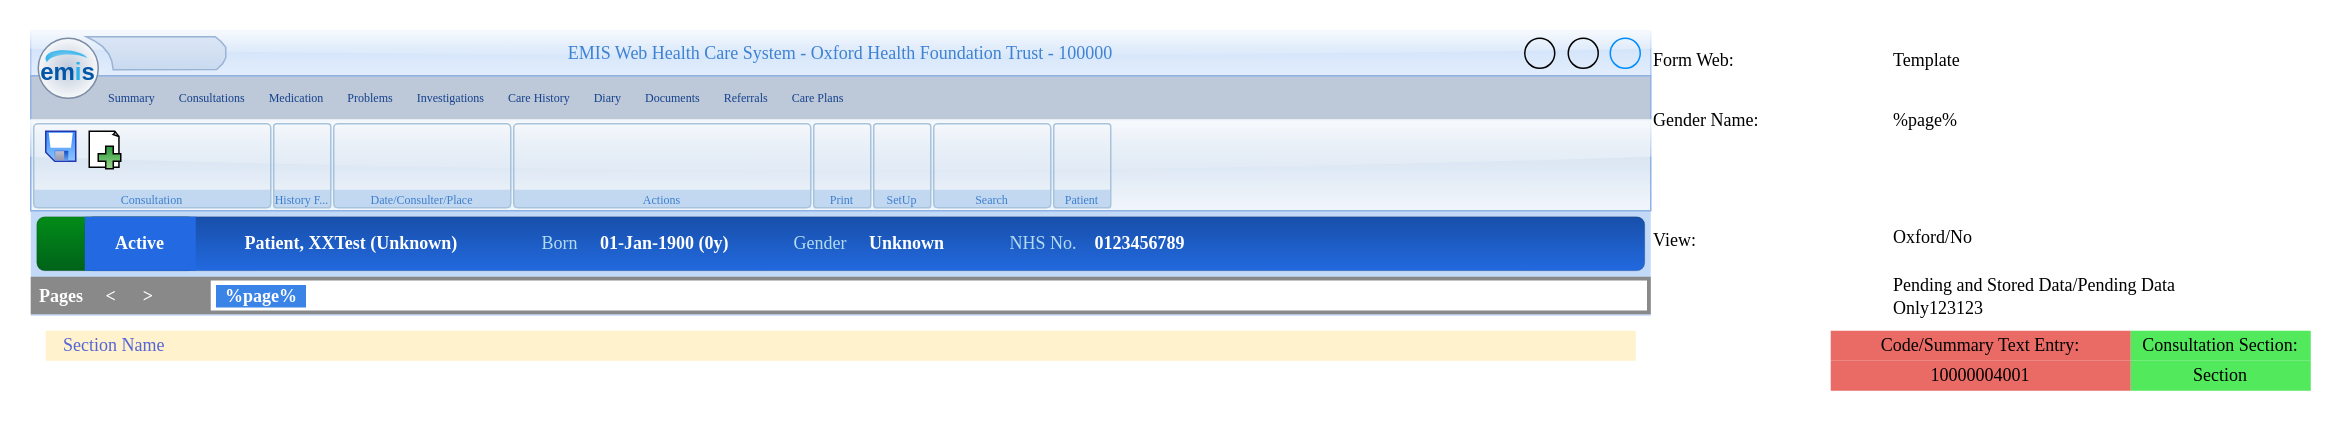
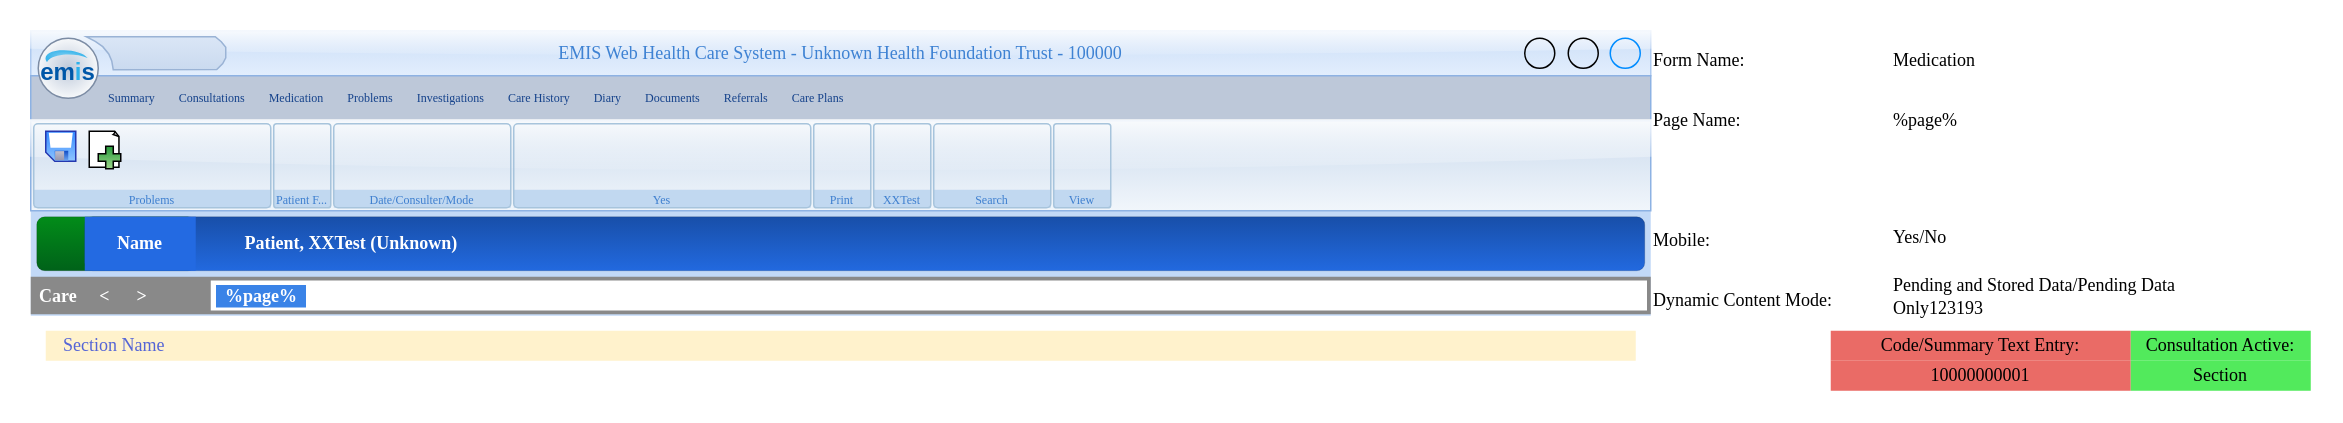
- <mxCell id="4" value="EMIS Web Health Care System - Oxford Health Foundation Trust - 100000" style="fontFamily=Tahoma;rounded=0;whiteSpace=wrap;html=1;gradientColor=#E2EEFD;fillColor=#CBDEF7;strokeColor=#aecaf0;fontColor=#3e82d3;glass=1;movable=0;resizable=0;rotatable=0;deletable=0;editable=0;locked=1;connectable=0;" parent="2" vertex="1"><mxGeometry width="1080" height="30" as="geometry" /></mxCell>
+ <mxCell id="4" value="EMIS Web Health Care System - Unknown Health Foundation Trust - 100000" style="fontFamily=Tahoma;rounded=0;whiteSpace=wrap;html=1;gradientColor=#E2EEFD;fillColor=#CBDEF7;strokeColor=#aecaf0;fontColor=#3e82d3;glass=1;movable=0;resizable=0;rotatable=0;deletable=0;editable=0;locked=1;connectable=0;" parent="2" vertex="1"><mxGeometry width="1080" height="30" as="geometry" /></mxCell>
- <mxCell id="33" value="Form Web:" style="fontFamily=Tahoma;text;html=1;strokeColor=none;fillColor=none;align=left;verticalAlign=middle;whiteSpace=wrap;rounded=0;" parent="2" vertex="1"><mxGeometry x="1080" width="160" height="40" as="geometry" /></mxCell>
+ <mxCell id="33" value="Form Name:" style="fontFamily=Tahoma;text;html=1;strokeColor=none;fillColor=none;align=left;verticalAlign=middle;whiteSpace=wrap;rounded=0;" parent="2" vertex="1"><mxGeometry x="1080" width="160" height="40" as="geometry" /></mxCell>
- <mxCell id="34" value="Template" style="fontFamily=Tahoma;text;html=1;strokeColor=none;fillColor=none;align=left;verticalAlign=middle;whiteSpace=wrap;rounded=0;glass=0;" parent="2" vertex="1"><mxGeometry x="1240" width="200" height="40" as="geometry" /></mxCell>
+ <mxCell id="34" value="Medication" style="fontFamily=Tahoma;text;html=1;strokeColor=none;fillColor=none;align=left;verticalAlign=middle;whiteSpace=wrap;rounded=0;glass=0;" parent="2" vertex="1"><mxGeometry x="1240" width="200" height="40" as="geometry" /></mxCell>
- <mxCell id="35" value="Gender Name:" style="fontFamily=Tahoma;text;html=1;strokeColor=none;fillColor=none;align=left;verticalAlign=middle;whiteSpace=wrap;rounded=0;" parent="2" vertex="1"><mxGeometry x="1080" y="40" width="160" height="40" as="geometry" /></mxCell>
+ <mxCell id="35" value="Page Name:" style="fontFamily=Tahoma;text;html=1;strokeColor=none;fillColor=none;align=left;verticalAlign=middle;whiteSpace=wrap;rounded=0;" parent="2" vertex="1"><mxGeometry x="1080" y="40" width="160" height="40" as="geometry" /></mxCell>
- <mxCell id="16" value="History F..." style="fontFamily=Tahoma;rounded=1;whiteSpace=wrap;html=1;arcSize=5;verticalAlign=bottom;fontSize=8;fillColor=none;strokeColor=#a7c4dc;spacing=0;spacingBottom=-1;fontColor=#3e7fcf;movable=0;resizable=0;rotatable=0;deletable=0;editable=0;locked=1;connectable=0;" parent="2" vertex="1"><mxGeometry x="162" y="62" width="38" height="56" as="geometry" /></mxCell>
+ <mxCell id="16" value="Patient F..." style="fontFamily=Tahoma;rounded=1;whiteSpace=wrap;html=1;arcSize=5;verticalAlign=bottom;fontSize=8;fillColor=none;strokeColor=#a7c4dc;spacing=0;spacingBottom=-1;fontColor=#3e7fcf;movable=0;resizable=0;rotatable=0;deletable=0;editable=0;locked=1;connectable=0;" parent="2" vertex="1"><mxGeometry x="162" y="62" width="38" height="56" as="geometry" /></mxCell>
- <mxCell id="14" value="Consultation" style="fontFamily=Tahoma;rounded=1;whiteSpace=wrap;html=1;arcSize=5;fontSize=8;verticalAlign=bottom;fillColor=none;strokeColor=#a7c4dc;spacing=0;spacingBottom=-1;fontColor=#3e7fcf;movable=0;resizable=0;rotatable=0;deletable=0;editable=0;locked=1;connectable=0;" parent="2" vertex="1"><mxGeometry x="2" y="62" width="158" height="56" as="geometry" /></mxCell>
+ <mxCell id="14" value="Problems" style="fontFamily=Tahoma;rounded=1;whiteSpace=wrap;html=1;arcSize=5;fontSize=8;verticalAlign=bottom;fillColor=none;strokeColor=#a7c4dc;spacing=0;spacingBottom=-1;fontColor=#3e7fcf;movable=0;resizable=0;rotatable=0;deletable=0;editable=0;locked=1;connectable=0;" parent="2" vertex="1"><mxGeometry x="2" y="62" width="158" height="56" as="geometry" /></mxCell>
- <mxCell id="18" value="Date/Consulter/Place" style="fontFamily=Tahoma;rounded=1;whiteSpace=wrap;html=1;arcSize=5;verticalAlign=bottom;fontSize=8;fillColor=none;strokeColor=#a7c4dc;spacing=0;spacingBottom=-1;fontColor=#3e7fcf;movable=0;resizable=0;rotatable=0;deletable=0;editable=0;locked=1;connectable=0;" parent="2" vertex="1"><mxGeometry x="202" y="62" width="118" height="56" as="geometry" /></mxCell>
+ <mxCell id="18" value="Date/Consulter/Mode" style="fontFamily=Tahoma;rounded=1;whiteSpace=wrap;html=1;arcSize=5;verticalAlign=bottom;fontSize=8;fillColor=none;strokeColor=#a7c4dc;spacing=0;spacingBottom=-1;fontColor=#3e7fcf;movable=0;resizable=0;rotatable=0;deletable=0;editable=0;locked=1;connectable=0;" parent="2" vertex="1"><mxGeometry x="202" y="62" width="118" height="56" as="geometry" /></mxCell>
- <mxCell id="20" value="Actions" style="fontFamily=Tahoma;rounded=1;whiteSpace=wrap;html=1;arcSize=5;verticalAlign=bottom;fontSize=8;fillColor=none;strokeColor=#a7c4dc;spacing=0;spacingBottom=-1;fontColor=#3e7fcf;movable=0;resizable=0;rotatable=0;deletable=0;editable=0;locked=1;connectable=0;" parent="2" vertex="1"><mxGeometry x="322" y="62" width="198" height="56" as="geometry" /></mxCell>
+ <mxCell id="20" value="Yes" style="fontFamily=Tahoma;rounded=1;whiteSpace=wrap;html=1;arcSize=5;verticalAlign=bottom;fontSize=8;fillColor=none;strokeColor=#a7c4dc;spacing=0;spacingBottom=-1;fontColor=#3e7fcf;movable=0;resizable=0;rotatable=0;deletable=0;editable=0;locked=1;connectable=0;" parent="2" vertex="1"><mxGeometry x="322" y="62" width="198" height="56" as="geometry" /></mxCell>
- <mxCell id="25" value="SetUp" style="fontFamily=Tahoma;rounded=1;whiteSpace=wrap;html=1;arcSize=5;verticalAlign=bottom;fontSize=8;fillColor=none;strokeColor=#a7c4dc;spacing=0;spacingBottom=-1;fontColor=#3e7fcf;movable=0;resizable=0;rotatable=0;deletable=0;editable=0;locked=1;connectable=0;" parent="2" vertex="1"><mxGeometry x="562" y="62" width="38" height="56" as="geometry" /></mxCell>
+ <mxCell id="25" value="XXTest" style="fontFamily=Tahoma;rounded=1;whiteSpace=wrap;html=1;arcSize=5;verticalAlign=bottom;fontSize=8;fillColor=none;strokeColor=#a7c4dc;spacing=0;spacingBottom=-1;fontColor=#3e7fcf;movable=0;resizable=0;rotatable=0;deletable=0;editable=0;locked=1;connectable=0;" parent="2" vertex="1"><mxGeometry x="562" y="62" width="38" height="56" as="geometry" /></mxCell>
- <mxCell id="27" value="Patient" style="fontFamily=Tahoma;rounded=1;whiteSpace=wrap;html=1;arcSize=5;verticalAlign=bottom;fontSize=8;fillColor=none;strokeColor=#a7c4dc;spacing=0;spacingBottom=-1;fontColor=#3e7fcf;movable=0;resizable=0;rotatable=0;deletable=0;editable=0;locked=1;connectable=0;" parent="2" vertex="1"><mxGeometry x="682" y="62" width="38" height="56" as="geometry" /></mxCell>
+ <mxCell id="27" value="View" style="fontFamily=Tahoma;rounded=1;whiteSpace=wrap;html=1;arcSize=5;verticalAlign=bottom;fontSize=8;fillColor=none;strokeColor=#a7c4dc;spacing=0;spacingBottom=-1;fontColor=#3e7fcf;movable=0;resizable=0;rotatable=0;deletable=0;editable=0;locked=1;connectable=0;" parent="2" vertex="1"><mxGeometry x="682" y="62" width="38" height="56" as="geometry" /></mxCell>
- <mxCell id="50" value="Oxford/No" style="fontFamily=Tahoma;text;html=1;strokeColor=none;fillColor=none;align=left;verticalAlign=middle;whiteSpace=wrap;rounded=0;glass=0;" parent="2" vertex="1"><mxGeometry x="1240" y="118" width="200" height="40" as="geometry" /></mxCell>
+ <mxCell id="50" value="Yes/No" style="fontFamily=Tahoma;text;html=1;strokeColor=none;fillColor=none;align=left;verticalAlign=middle;whiteSpace=wrap;rounded=0;glass=0;" parent="2" vertex="1"><mxGeometry x="1240" y="118" width="200" height="40" as="geometry" /></mxCell>
- <mxCell id="49" value="View:" style="fontFamily=Tahoma;text;html=1;strokeColor=none;fillColor=none;align=left;verticalAlign=middle;whiteSpace=wrap;rounded=0;" parent="2" vertex="1"><mxGeometry x="1080" y="120" width="160" height="40" as="geometry" /></mxCell>
+ <mxCell id="49" value="Mobile:" style="fontFamily=Tahoma;text;html=1;strokeColor=none;fillColor=none;align=left;verticalAlign=middle;whiteSpace=wrap;rounded=0;" parent="2" vertex="1"><mxGeometry x="1080" y="120" width="160" height="40" as="geometry" /></mxCell>
- <mxCell id="30" value="&lt;font color=&quot;#ffffff&quot;&gt;Active&lt;/font&gt;" style="fontFamily=Tahoma;rounded=0;whiteSpace=wrap;html=1;strokeColor=none;fillColor=#236ae2;fontStyle=1;movable=0;resizable=0;rotatable=0;deletable=0;editable=0;locked=1;connectable=0;" parent="2" vertex="1"><mxGeometry x="36" y="124" width="74" height="36" as="geometry" /></mxCell>
+ <mxCell id="30" value="&lt;font color=&quot;#ffffff&quot;&gt;Name&lt;/font&gt;" style="fontFamily=Tahoma;rounded=0;whiteSpace=wrap;html=1;strokeColor=none;fillColor=#236ae2;fontStyle=1;movable=0;resizable=0;rotatable=0;deletable=0;editable=0;locked=1;connectable=0;" parent="2" vertex="1"><mxGeometry x="36" y="124" width="74" height="36" as="geometry" /></mxCell>
- <mxCell id="38" value="&lt;span style=&quot;font-weight: normal;&quot;&gt;&lt;font color=&quot;#b3dbf0&quot;&gt;Born&amp;nbsp; &amp;nbsp; &amp;nbsp;&lt;/font&gt;&lt;/span&gt;&lt;font color=&quot;#ffffff&quot;&gt;01-Jan-1900 (0y)&lt;/font&gt;&lt;span style=&quot;color: rgb(255, 255, 255); white-space: pre;&quot;&gt;&#09;&lt;span style=&quot;white-space: pre;&quot;&gt;&#09;&lt;/span&gt;&lt;/span&gt;&lt;span style=&quot;font-weight: normal;&quot;&gt;&lt;font color=&quot;#b3dbf0&quot;&gt;Gender&amp;nbsp; &amp;nbsp; &amp;nbsp;&lt;/font&gt;&lt;/span&gt;&lt;font color=&quot;#ffffff&quot;&gt;Unknown&lt;/font&gt;&lt;span style=&quot;color: rgb(255, 255, 255); white-space: pre;&quot;&gt;&#09;&lt;span style=&quot;white-space: pre;&quot;&gt;&#09;&lt;/span&gt;&lt;/span&gt;&lt;span style=&quot;font-weight: normal;&quot;&gt;&lt;font color=&quot;#b3dbf0&quot;&gt;NHS No.&amp;nbsp; &amp;nbsp;&amp;nbsp;&lt;/font&gt;&lt;/span&gt;&lt;font color=&quot;#ffffff&quot;&gt;0123456789&lt;/font&gt;" style="fontFamily=Tahoma;text;html=1;strokeColor=none;fillColor=none;align=left;verticalAlign=middle;whiteSpace=wrap;rounded=0;fontStyle=1;movable=0;resizable=0;rotatable=0;deletable=0;editable=0;locked=1;connectable=0;" parent="2" vertex="1"><mxGeometry x="339.25" y="133.5" width="511.75" height="17" as="geometry" /></mxCell>
- <mxCell id="41" value="&lt;font color=&quot;#ffffff&quot;&gt;Pages&amp;nbsp; &amp;nbsp; &amp;nbsp;&lt;font face=&quot;Verdana&quot;&gt;&amp;lt;&amp;nbsp; &amp;nbsp; &amp;nbsp; &amp;gt;&lt;/font&gt;&lt;/font&gt;" style="fontFamily=Tahoma;text;html=1;strokeColor=none;fillColor=none;align=left;verticalAlign=middle;whiteSpace=wrap;rounded=0;fontStyle=1;movable=0;resizable=0;rotatable=0;deletable=0;editable=0;locked=1;connectable=0;" parent="2" vertex="1"><mxGeometry x="4" y="168" width="170" height="17" as="geometry" /></mxCell>
+ <mxCell id="41" value="&lt;font color=&quot;#ffffff&quot;&gt;Care&amp;nbsp; &amp;nbsp; &amp;nbsp;&lt;font face=&quot;Verdana&quot;&gt;&amp;lt;&amp;nbsp; &amp;nbsp; &amp;nbsp; &amp;gt;&lt;/font&gt;&lt;/font&gt;" style="fontFamily=Tahoma;text;html=1;strokeColor=none;fillColor=none;align=left;verticalAlign=middle;whiteSpace=wrap;rounded=0;fontStyle=1;movable=0;resizable=0;rotatable=0;deletable=0;editable=0;locked=1;connectable=0;" parent="2" vertex="1"><mxGeometry x="4" y="168" width="170" height="17" as="geometry" /></mxCell>
- <mxCell id="52" value="Pending and Stored Data/Pending Data Only123123" style="fontFamily=Tahoma;text;html=1;strokeColor=none;fillColor=none;align=left;verticalAlign=middle;whiteSpace=wrap;rounded=0;glass=0;" vertex="1" parent="2"><mxGeometry x="1240" y="156.5" width="200" height="40" as="geometry" /></mxCell>
+ <mxCell id="52" value="Pending and Stored Data/Pending Data Only123193" style="fontFamily=Tahoma;text;html=1;strokeColor=none;fillColor=none;align=left;verticalAlign=middle;whiteSpace=wrap;rounded=0;glass=0;" vertex="1" parent="2"><mxGeometry x="1240" y="156.5" width="200" height="40" as="geometry" /></mxCell>
+ <mxCell id="51" value="Dynamic Content Mode:" style="fontFamily=Tahoma;text;html=1;strokeColor=none;fillColor=none;align=left;verticalAlign=middle;whiteSpace=wrap;rounded=0;" vertex="1" parent="2"><mxGeometry x="1080" y="160" width="160" height="40" as="geometry" /></mxCell>
- <mxCell id="57" value="Consultation Section:" style="fontFamily=Tahoma;text;html=1;strokeColor=none;fillColor=#52EA5C;align=center;verticalAlign=middle;whiteSpace=wrap;rounded=0;movable=0;resizable=0;rotatable=0;deletable=0;editable=0;locked=1;connectable=0;" parent="53" vertex="1"><mxGeometry x="1400" width="120" height="20" as="geometry" /></mxCell>
+ <mxCell id="57" value="Consultation Active:" style="fontFamily=Tahoma;text;html=1;strokeColor=none;fillColor=#52EA5C;align=center;verticalAlign=middle;whiteSpace=wrap;rounded=0;movable=0;resizable=0;rotatable=0;deletable=0;editable=0;locked=1;connectable=0;" parent="53" vertex="1"><mxGeometry x="1400" width="120" height="20" as="geometry" /></mxCell>
- <mxCell id="56" value="10000004001" style="fontFamily=Tahoma;text;html=1;strokeColor=none;fillColor=#EA6B66;align=center;verticalAlign=middle;whiteSpace=wrap;rounded=0;movable=1;resizable=1;rotatable=1;deletable=1;editable=1;locked=0;connectable=1;" parent="53" vertex="1"><mxGeometry x="1200" y="20" width="200" height="20" as="geometry" /></mxCell>
+ <mxCell id="56" value="10000000001" style="fontFamily=Tahoma;text;html=1;strokeColor=none;fillColor=#EA6B66;align=center;verticalAlign=middle;whiteSpace=wrap;rounded=0;movable=1;resizable=1;rotatable=1;deletable=1;editable=1;locked=0;connectable=1;" parent="53" vertex="1"><mxGeometry x="1200" y="20" width="200" height="20" as="geometry" /></mxCell>
